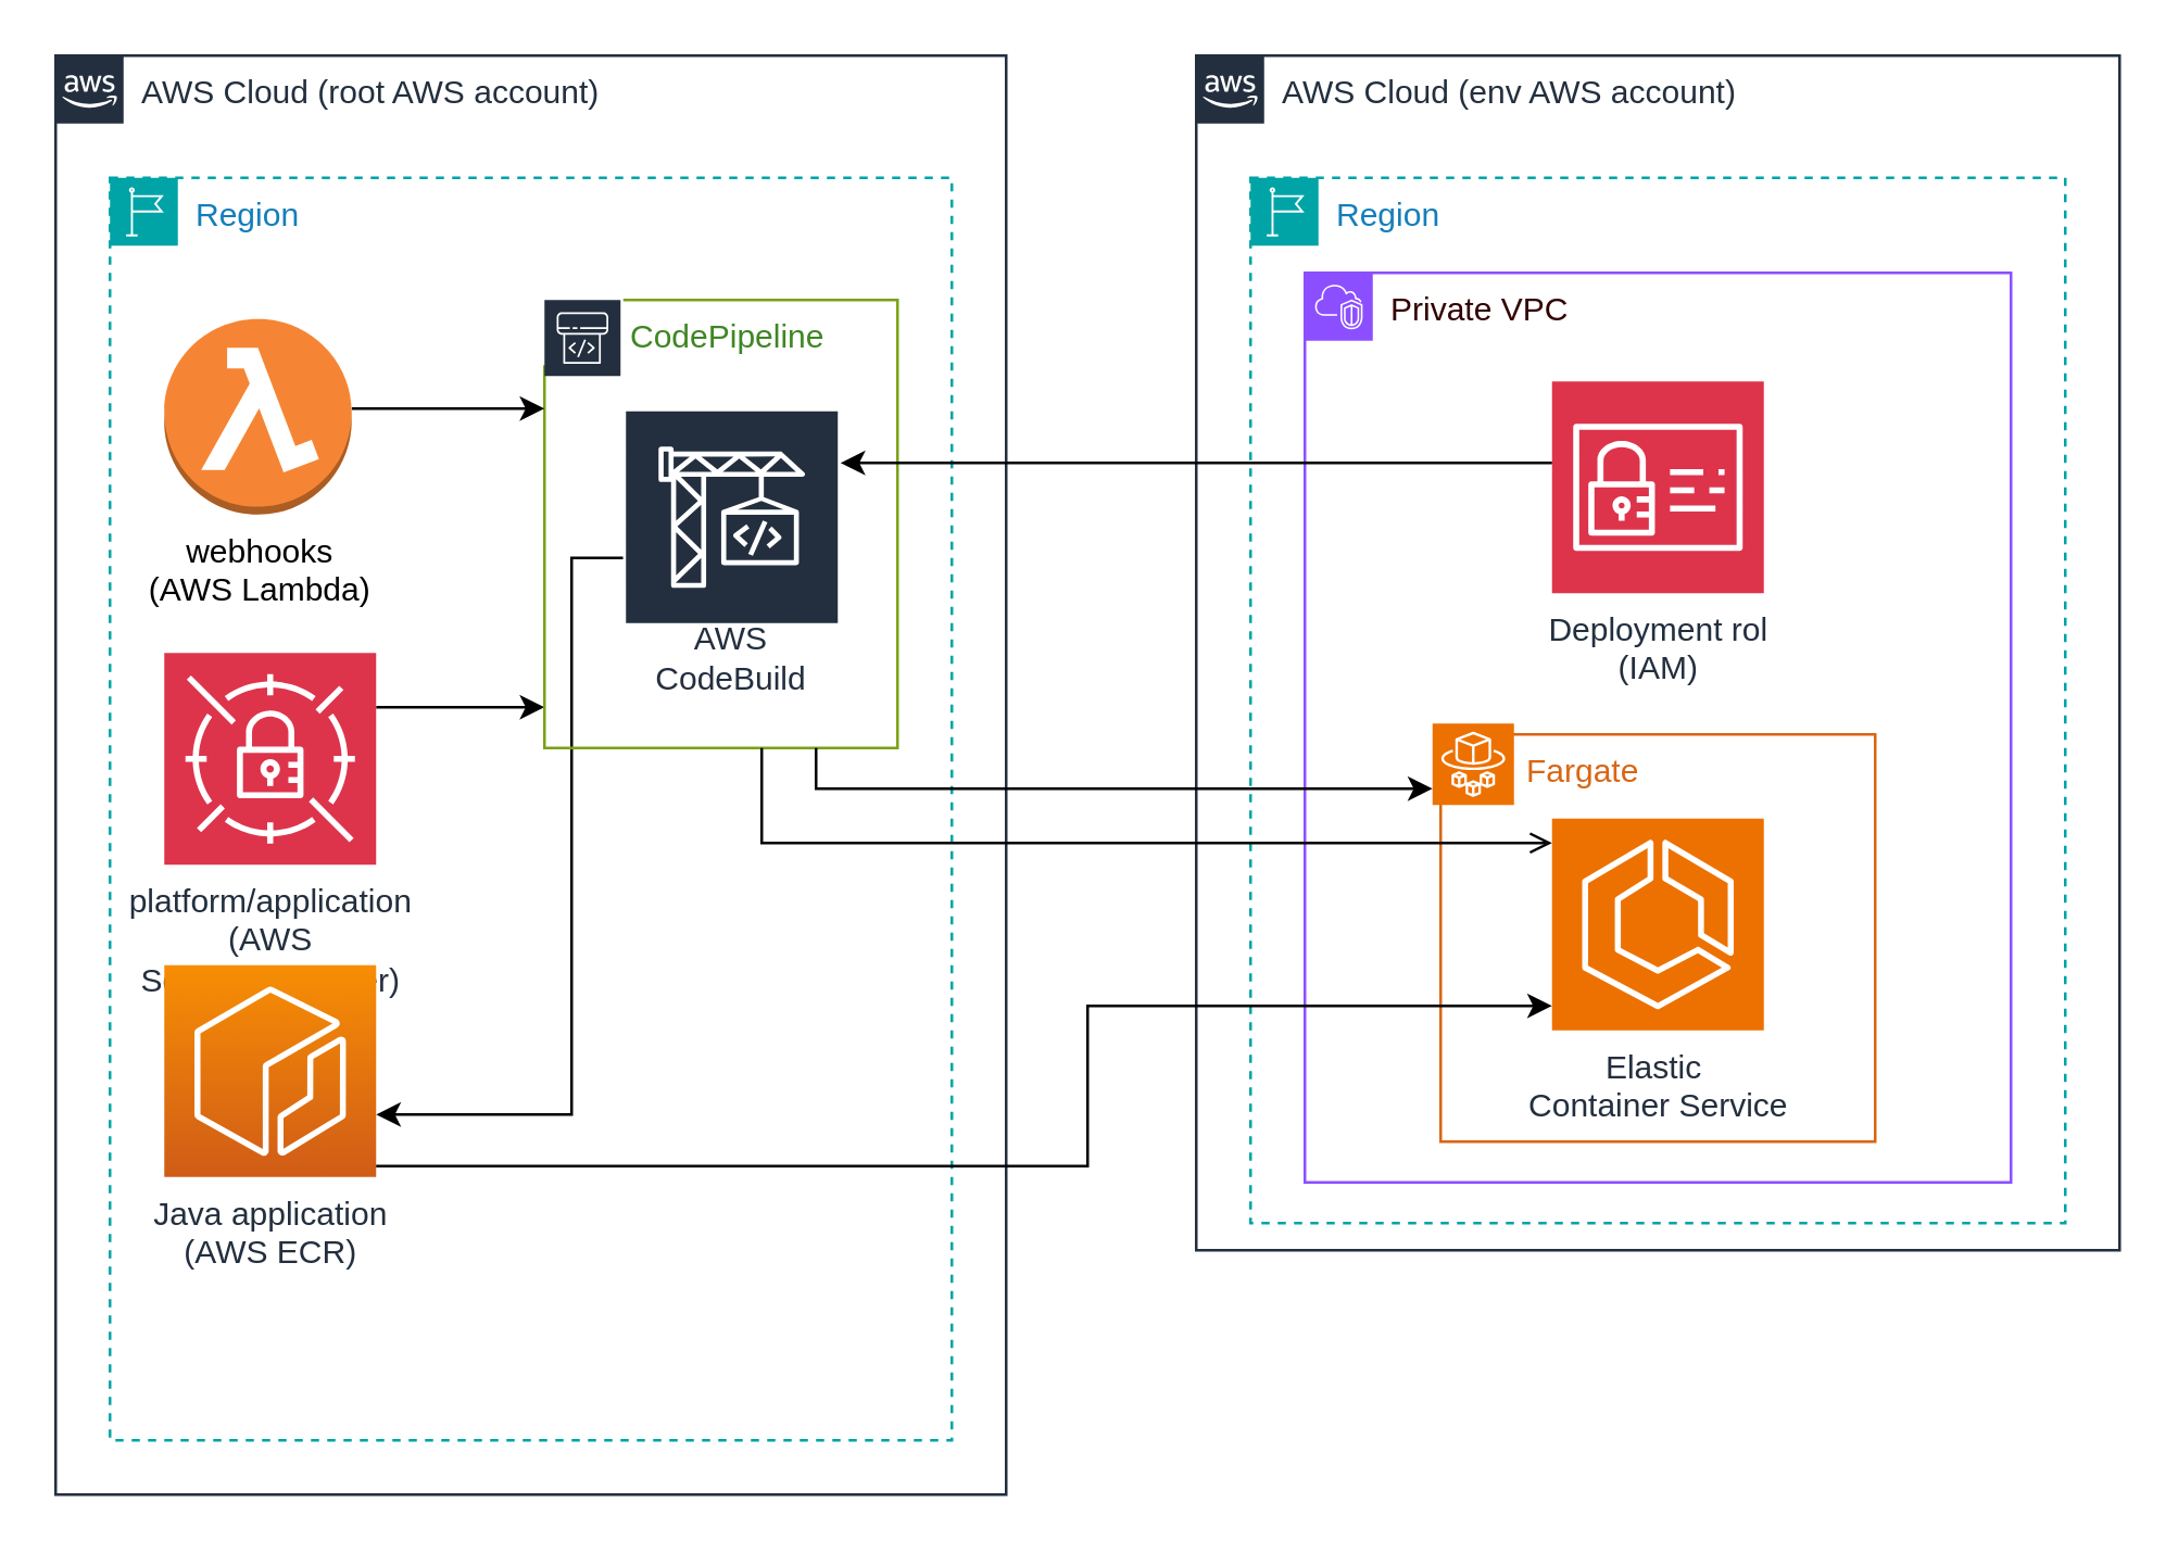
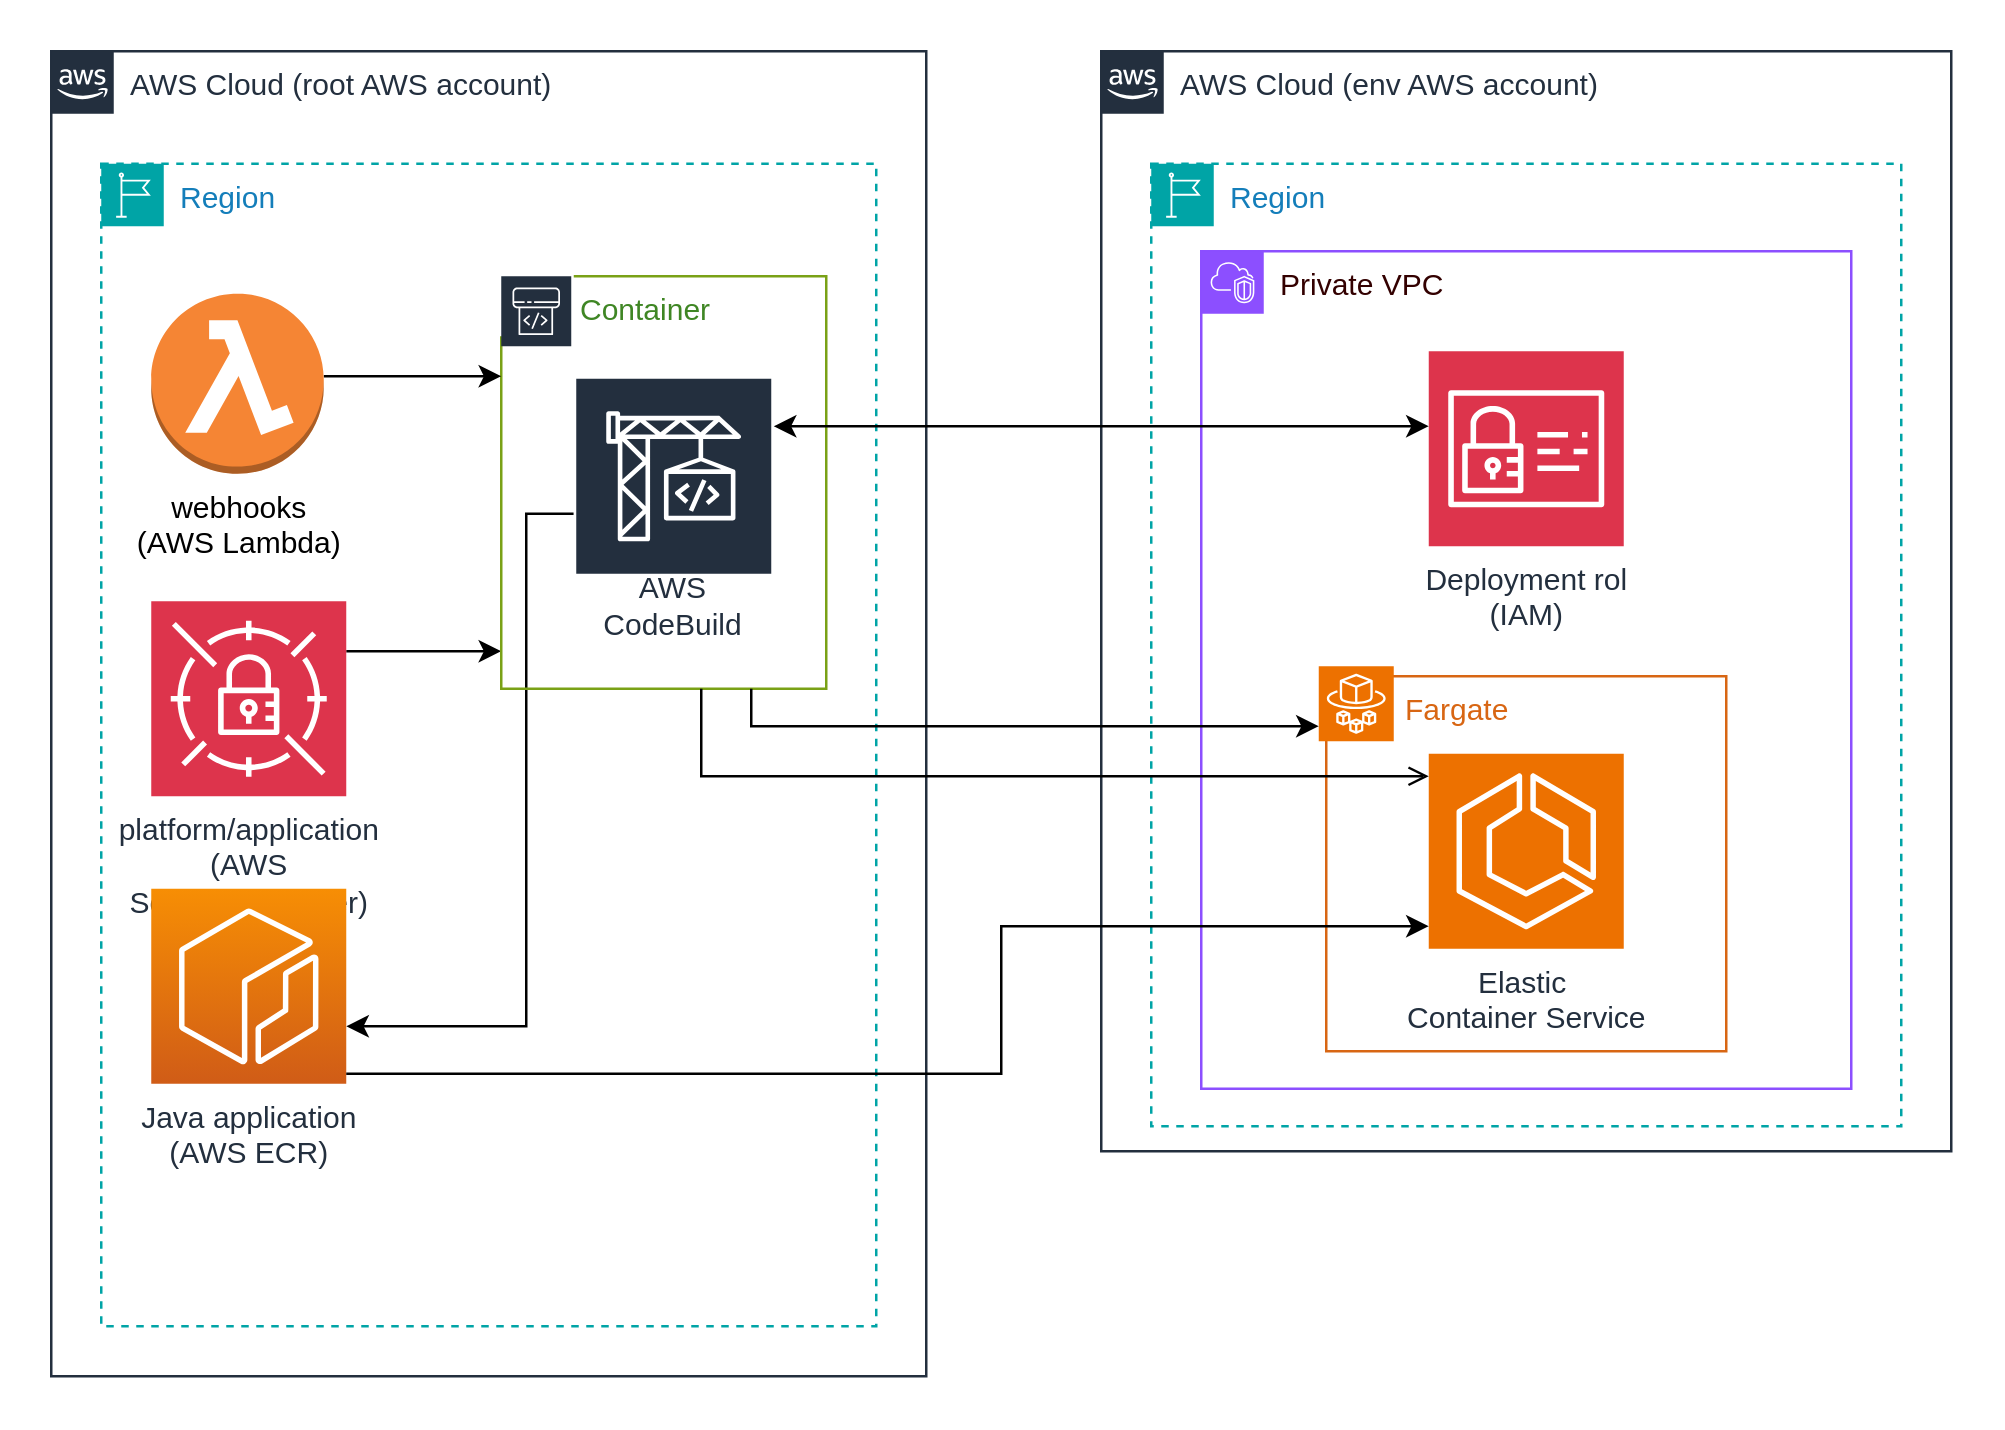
- <mxCell id="7" value="CodePipeline" style="points=[[0,0],[0.25,0],[0.5,0],[0.75,0],[1,0],[1,0.25],[1,0.5],[1,0.75],[1,1],[0.75,1],[0.5,1],[0.25,1],[0,1],[0,0.75],[0,0.5],[0,0.25]];outlineConnect=0;gradientColor=none;html=1;whiteSpace=wrap;fontSize=12;fontStyle=0;container=1;pointerEvents=0;collapsible=0;recursiveResize=0;shape=mxgraph.aws4.group;grIcon=mxgraph.aws4.group_iot_greengrass;strokeColor=#7AA116;fillColor=none;verticalAlign=top;align=left;spacingLeft=30;fontColor=#3F8624;dashed=0;" parent="3" vertex="1"><mxGeometry x="160" y="45" width="130" height="165" as="geometry" /></mxCell>
+ <mxCell id="7" value="Container" style="points=[[0,0],[0.25,0],[0.5,0],[0.75,0],[1,0],[1,0.25],[1,0.5],[1,0.75],[1,1],[0.75,1],[0.5,1],[0.25,1],[0,1],[0,0.75],[0,0.5],[0,0.25]];outlineConnect=0;gradientColor=none;html=1;whiteSpace=wrap;fontSize=12;fontStyle=0;container=1;pointerEvents=0;collapsible=0;recursiveResize=0;shape=mxgraph.aws4.group;grIcon=mxgraph.aws4.group_iot_greengrass;strokeColor=#7AA116;fillColor=none;verticalAlign=top;align=left;spacingLeft=30;fontColor=#3F8624;dashed=0;" parent="3" vertex="1"><mxGeometry x="160" y="45" width="130" height="165" as="geometry" /></mxCell>
- <mxCell id="21" style="edgeStyle=orthogonalEdgeStyle;rounded=0;orthogonalLoop=1;jettySize=auto;html=1;startArrow=classic;startFill=1;endArrow=none;" edge="1" parent="1" source="9" target="19"><mxGeometry relative="1" as="geometry"><Array as="points"><mxPoint x="450" y="170" /><mxPoint x="450" y="170" /></Array></mxGeometry></mxCell>
+ <mxCell id="21" style="edgeStyle=orthogonalEdgeStyle;rounded=0;orthogonalLoop=1;jettySize=auto;html=1;startArrow=classic;startFill=1;" edge="1" parent="1" source="9" target="19"><mxGeometry relative="1" as="geometry"><Array as="points"><mxPoint x="450" y="170" /><mxPoint x="450" y="170" /></Array></mxGeometry></mxCell>
